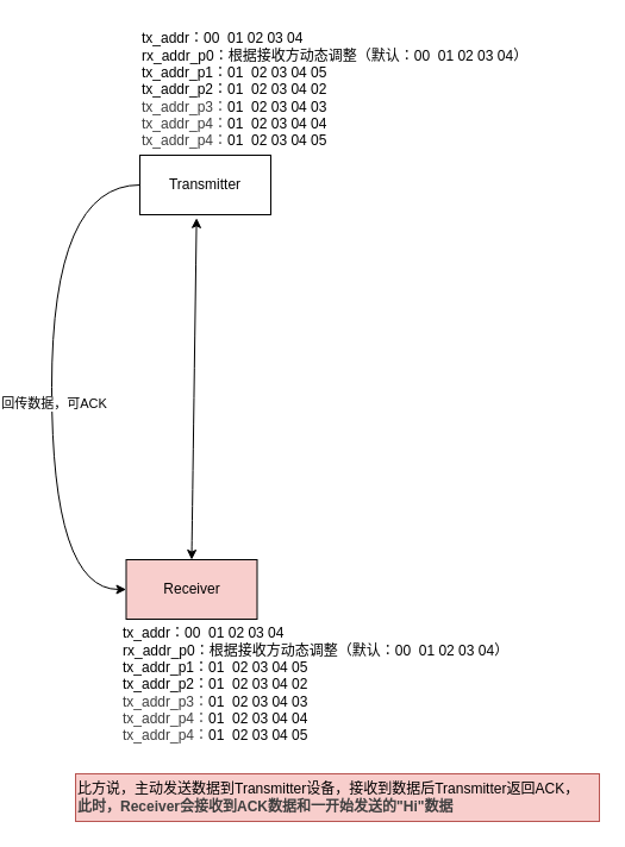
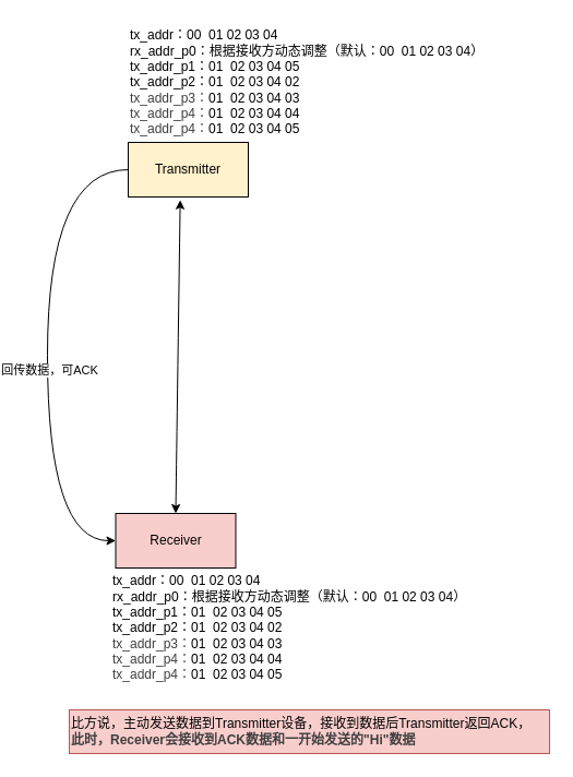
- <mxCell id="4" value="Transmitter" style="rounded=0;whiteSpace=wrap;html=1;" parent="1" vertex="1"><mxGeometry x="94" y="130" width="110" height="50" as="geometry" /></mxCell>
+ <mxCell id="4" value="Transmitter" style="rounded=0;whiteSpace=wrap;html=1;fillColor=#fff2cc;" parent="1" vertex="1"><mxGeometry x="94" y="130" width="110" height="50" as="geometry" /></mxCell>
